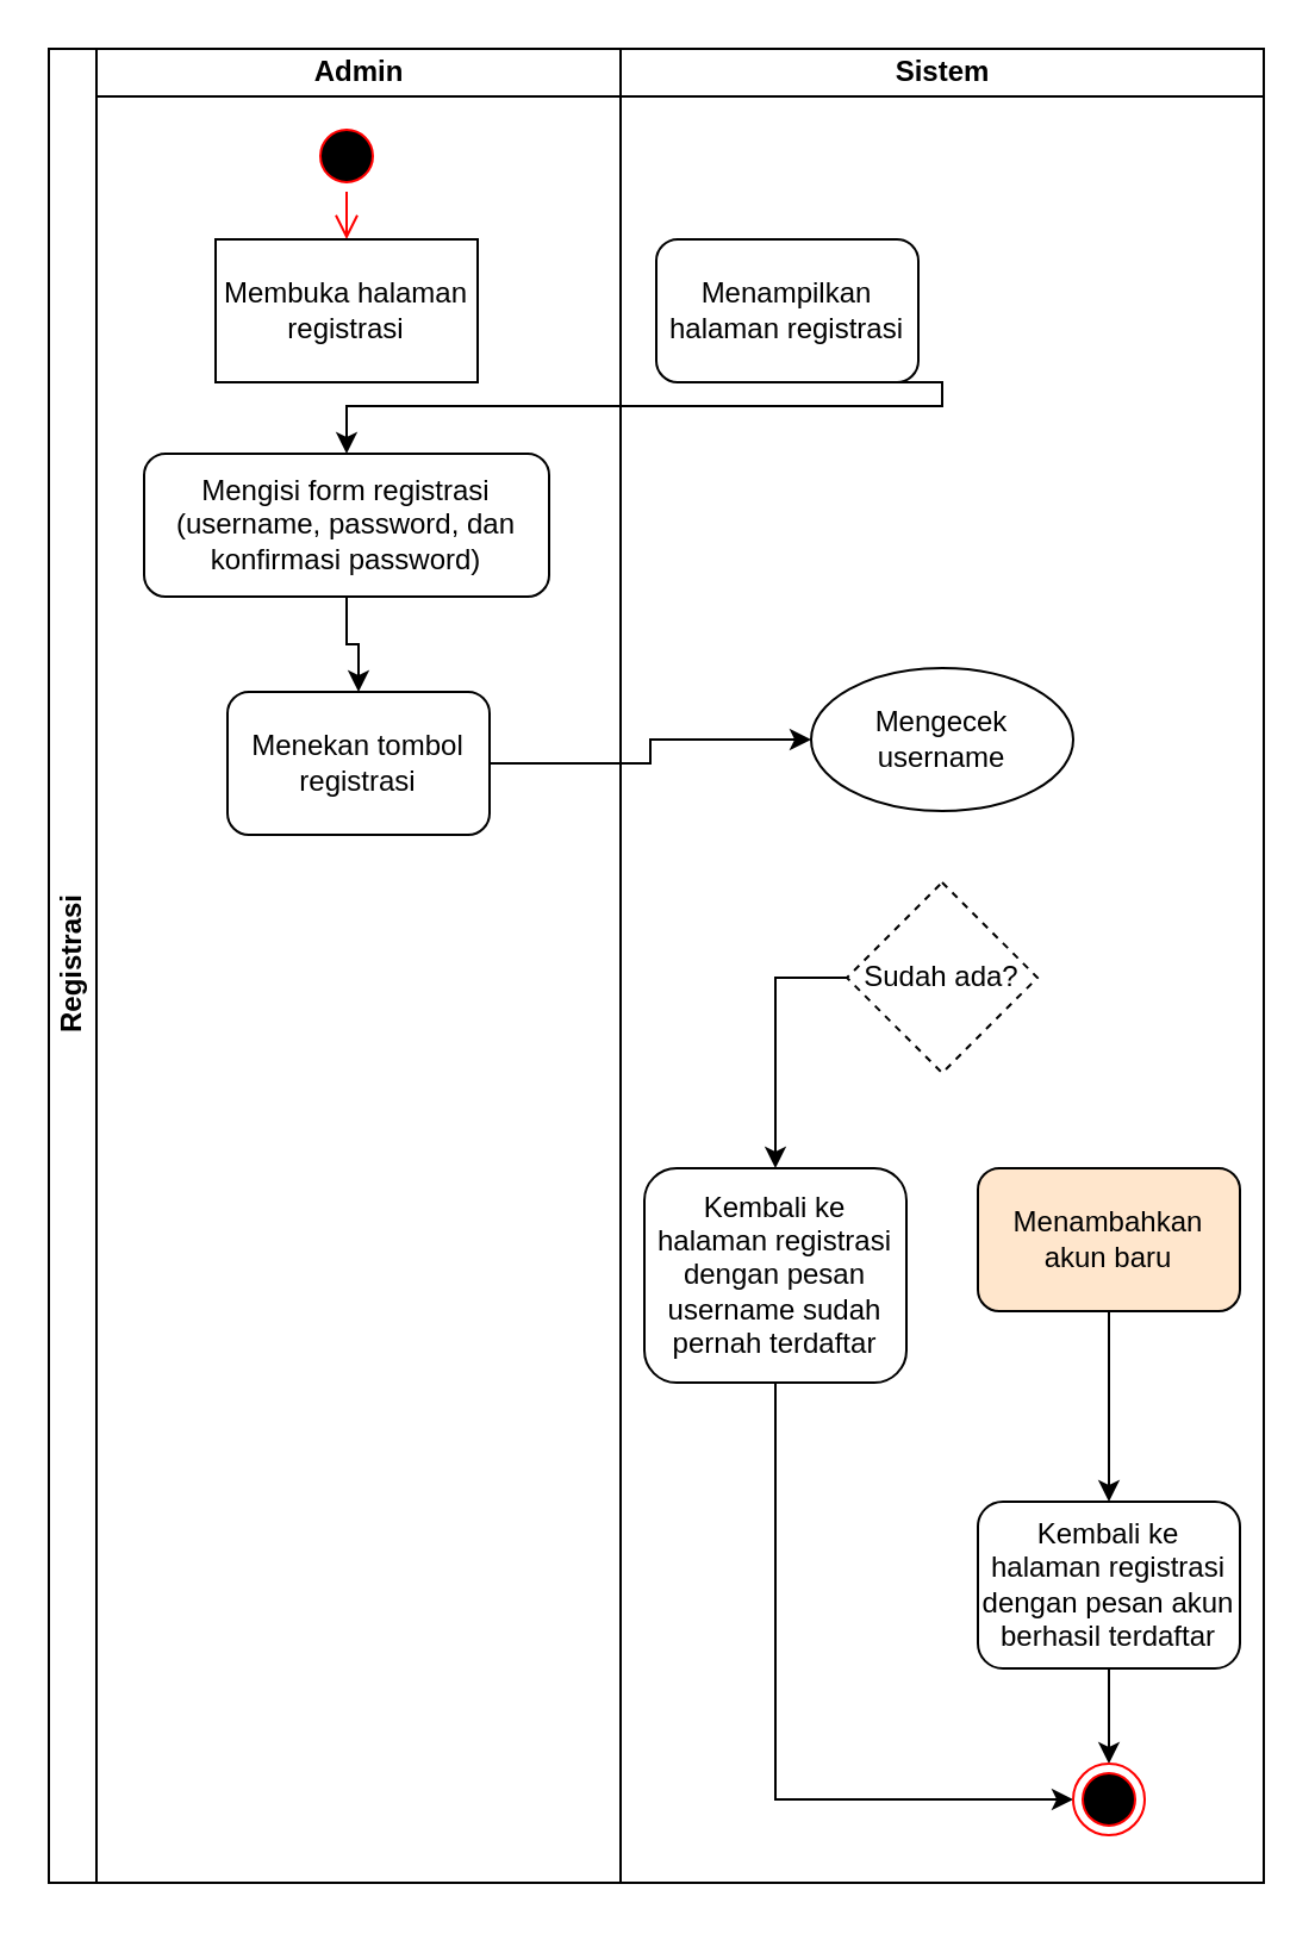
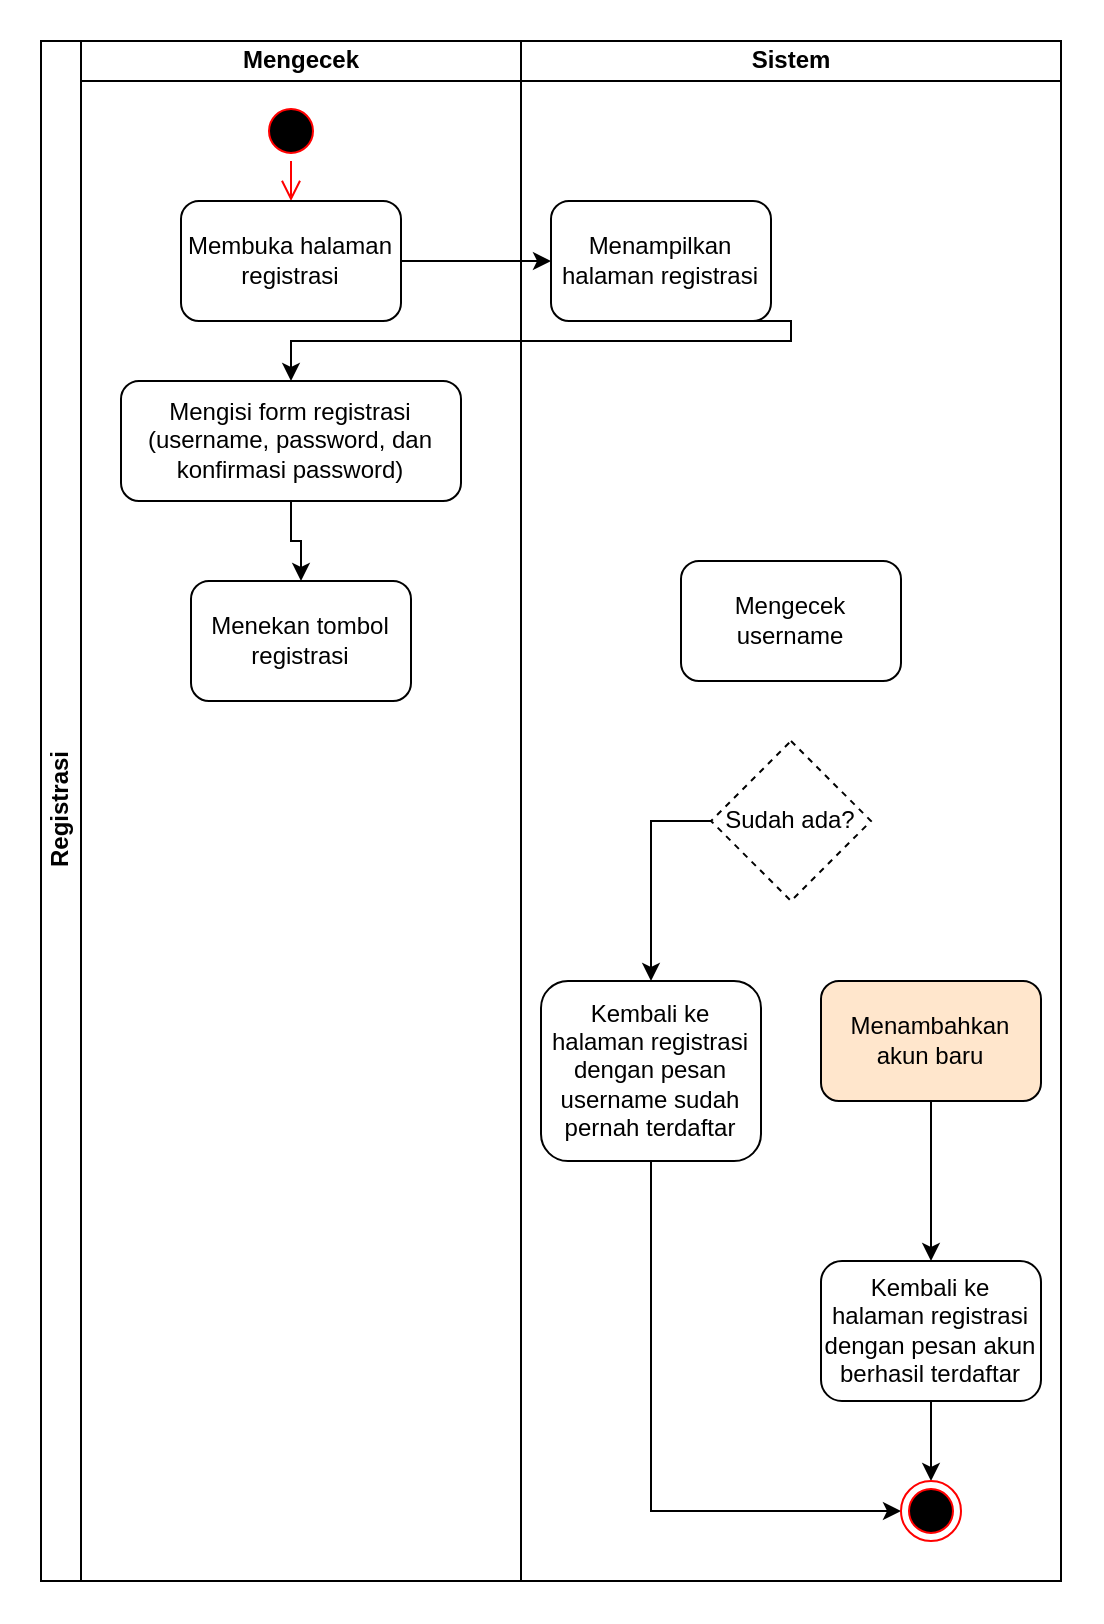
- <mxCell id="3" value="Admin" style="swimlane;html=1;startSize=20;" parent="2" vertex="1"><mxGeometry x="20" width="220" height="770" as="geometry" /></mxCell>
+ <mxCell id="3" value="Mengecek" style="swimlane;html=1;startSize=20;" parent="2" vertex="1"><mxGeometry x="20" width="220" height="770" as="geometry" /></mxCell>
- <mxCell id="8" value="Membuka halaman registrasi" style="whiteSpace=wrap;html=1;rounded=0;" parent="3" vertex="1"><mxGeometry x="50" y="80" width="110" height="60" as="geometry" /></mxCell>
+ <mxCell id="8" value="Membuka halaman registrasi" style="rounded=1;whiteSpace=wrap;html=1;" parent="3" vertex="1"><mxGeometry x="50" y="80" width="110" height="60" as="geometry" /></mxCell>
+ <mxCell id="22" style="edgeStyle=orthogonalEdgeStyle;rounded=0;orthogonalLoop=1;jettySize=auto;html=1;" parent="2" source="8" target="15" edge="1"><mxGeometry relative="1" as="geometry" /></mxCell>
- <mxCell id="23" style="edgeStyle=orthogonalEdgeStyle;rounded=0;orthogonalLoop=1;jettySize=auto;html=1;entryX=0;entryY=0.5;entryDx=0;entryDy=0;" edge="1" parent="2" source="5" target="16"><mxGeometry relative="1" as="geometry" /></mxCell>
- <mxCell id="16" value="Mengecek username" style="ellipse;whiteSpace=wrap;html=1;" vertex="1" parent="10"><mxGeometry x="80" y="260" width="110" height="60" as="geometry" /></mxCell>
+ <mxCell id="16" value="Mengecek username" style="rounded=1;whiteSpace=wrap;html=1;" vertex="1" parent="10"><mxGeometry x="80" y="260" width="110" height="60" as="geometry" /></mxCell>
